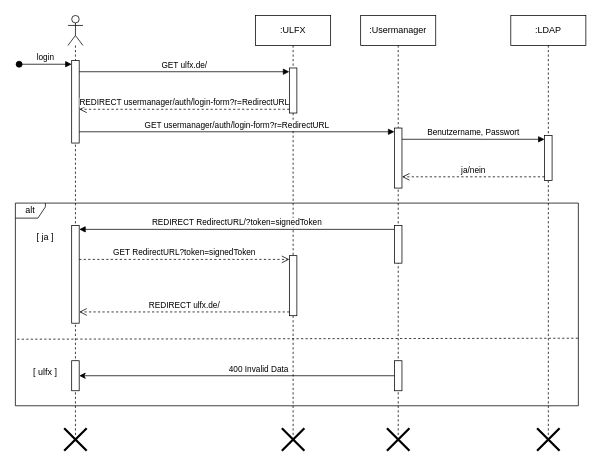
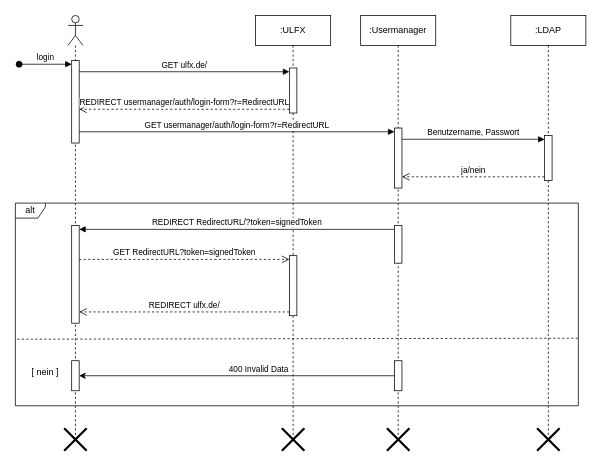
- <mxCell id="18" value="[ ja ]" style="text;html=1;align=center;verticalAlign=middle;whiteSpace=wrap;rounded=0;" parent="1" vertex="1"><mxGeometry x="30" y="300" width="60" height="30" as="geometry" /></mxCell>
- <mxCell id="26" value="[ ulfx ]" style="text;html=1;align=center;verticalAlign=middle;whiteSpace=wrap;rounded=0;" parent="1" vertex="1"><mxGeometry x="30" y="480" width="60" height="30" as="geometry" /></mxCell>
+ <mxCell id="26" value="[ nein ]" style="text;html=1;align=center;verticalAlign=middle;whiteSpace=wrap;rounded=0;" parent="1" vertex="1"><mxGeometry x="30" y="480" width="60" height="30" as="geometry" /></mxCell>
